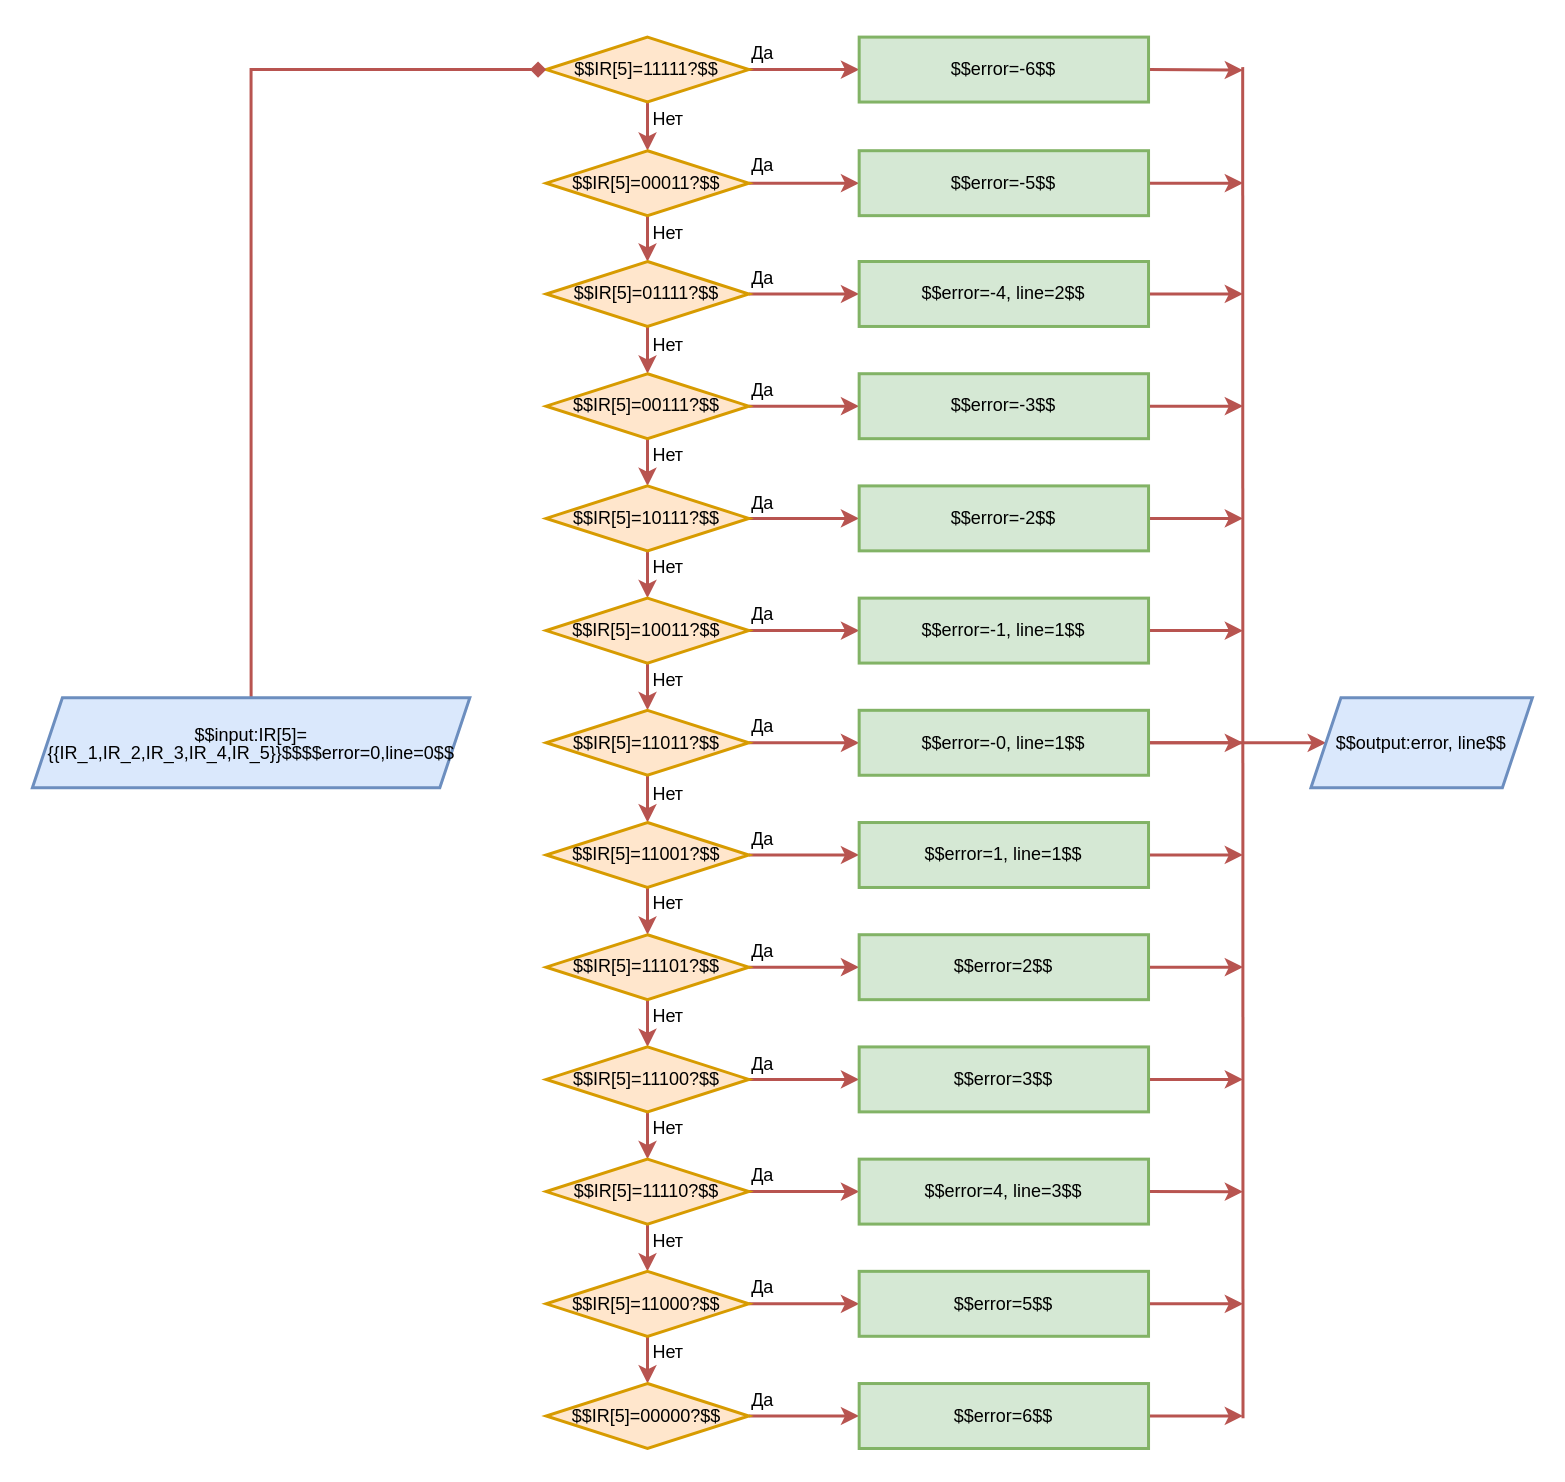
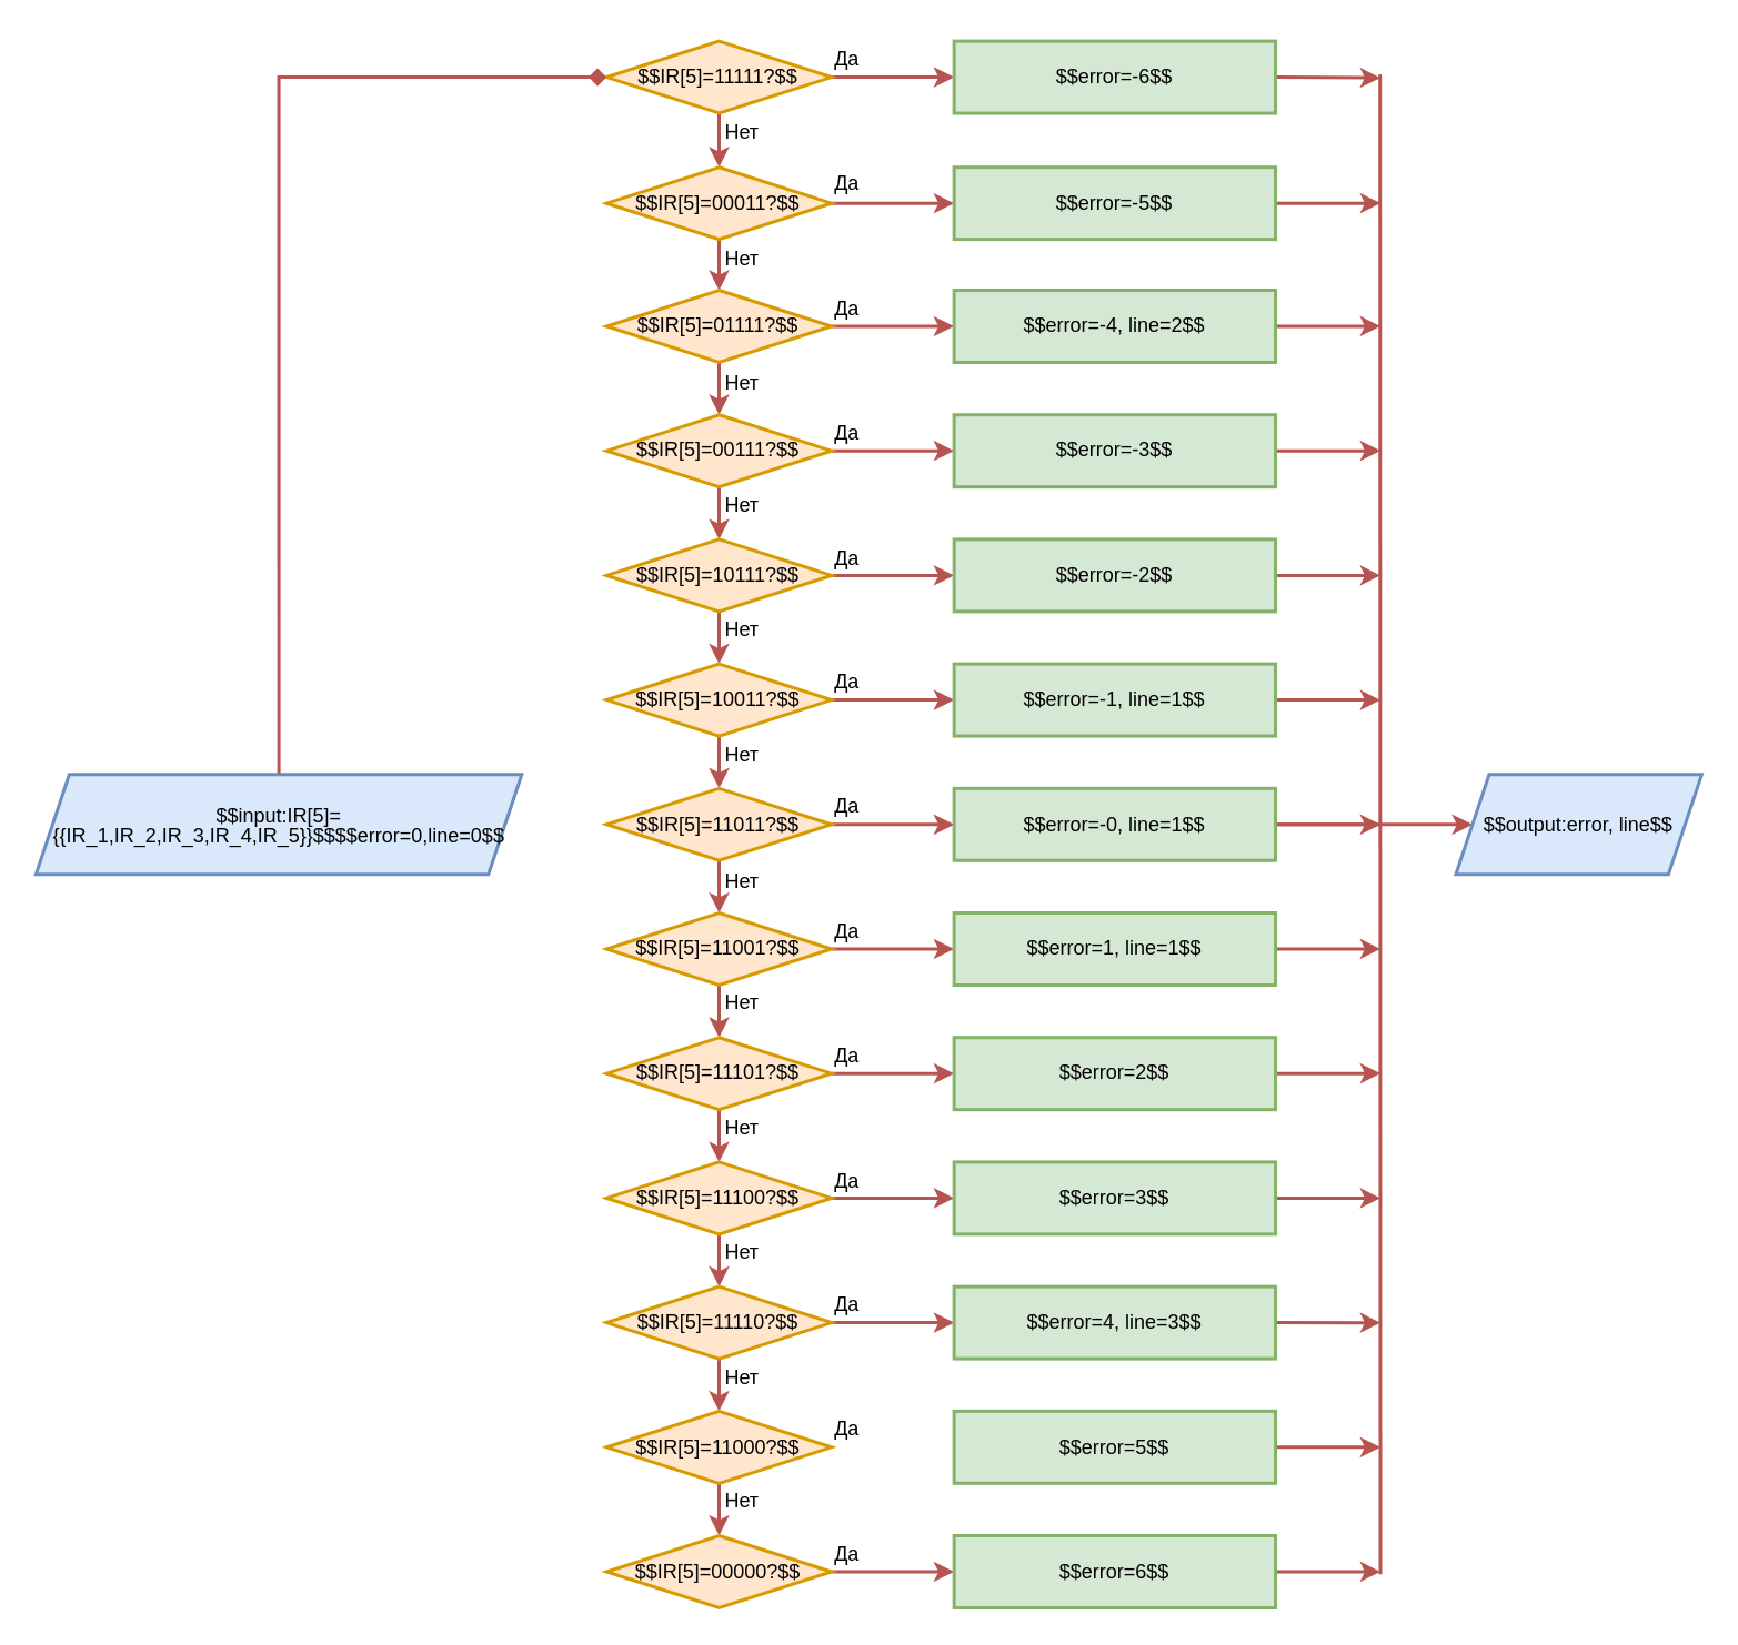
- <mxCell id="37" style="edgeStyle=none;rounded=0;orthogonalLoop=1;jettySize=auto;html=1;exitX=1;exitY=0.5;exitDx=0;exitDy=0;entryX=0;entryY=0.5;entryDx=0;entryDy=0;strokeWidth=2;fillColor=#f8cecc;strokeColor=#b85450;" edge="1" parent="1" source="39" target="66"><mxGeometry relative="1" as="geometry" /></mxCell>
